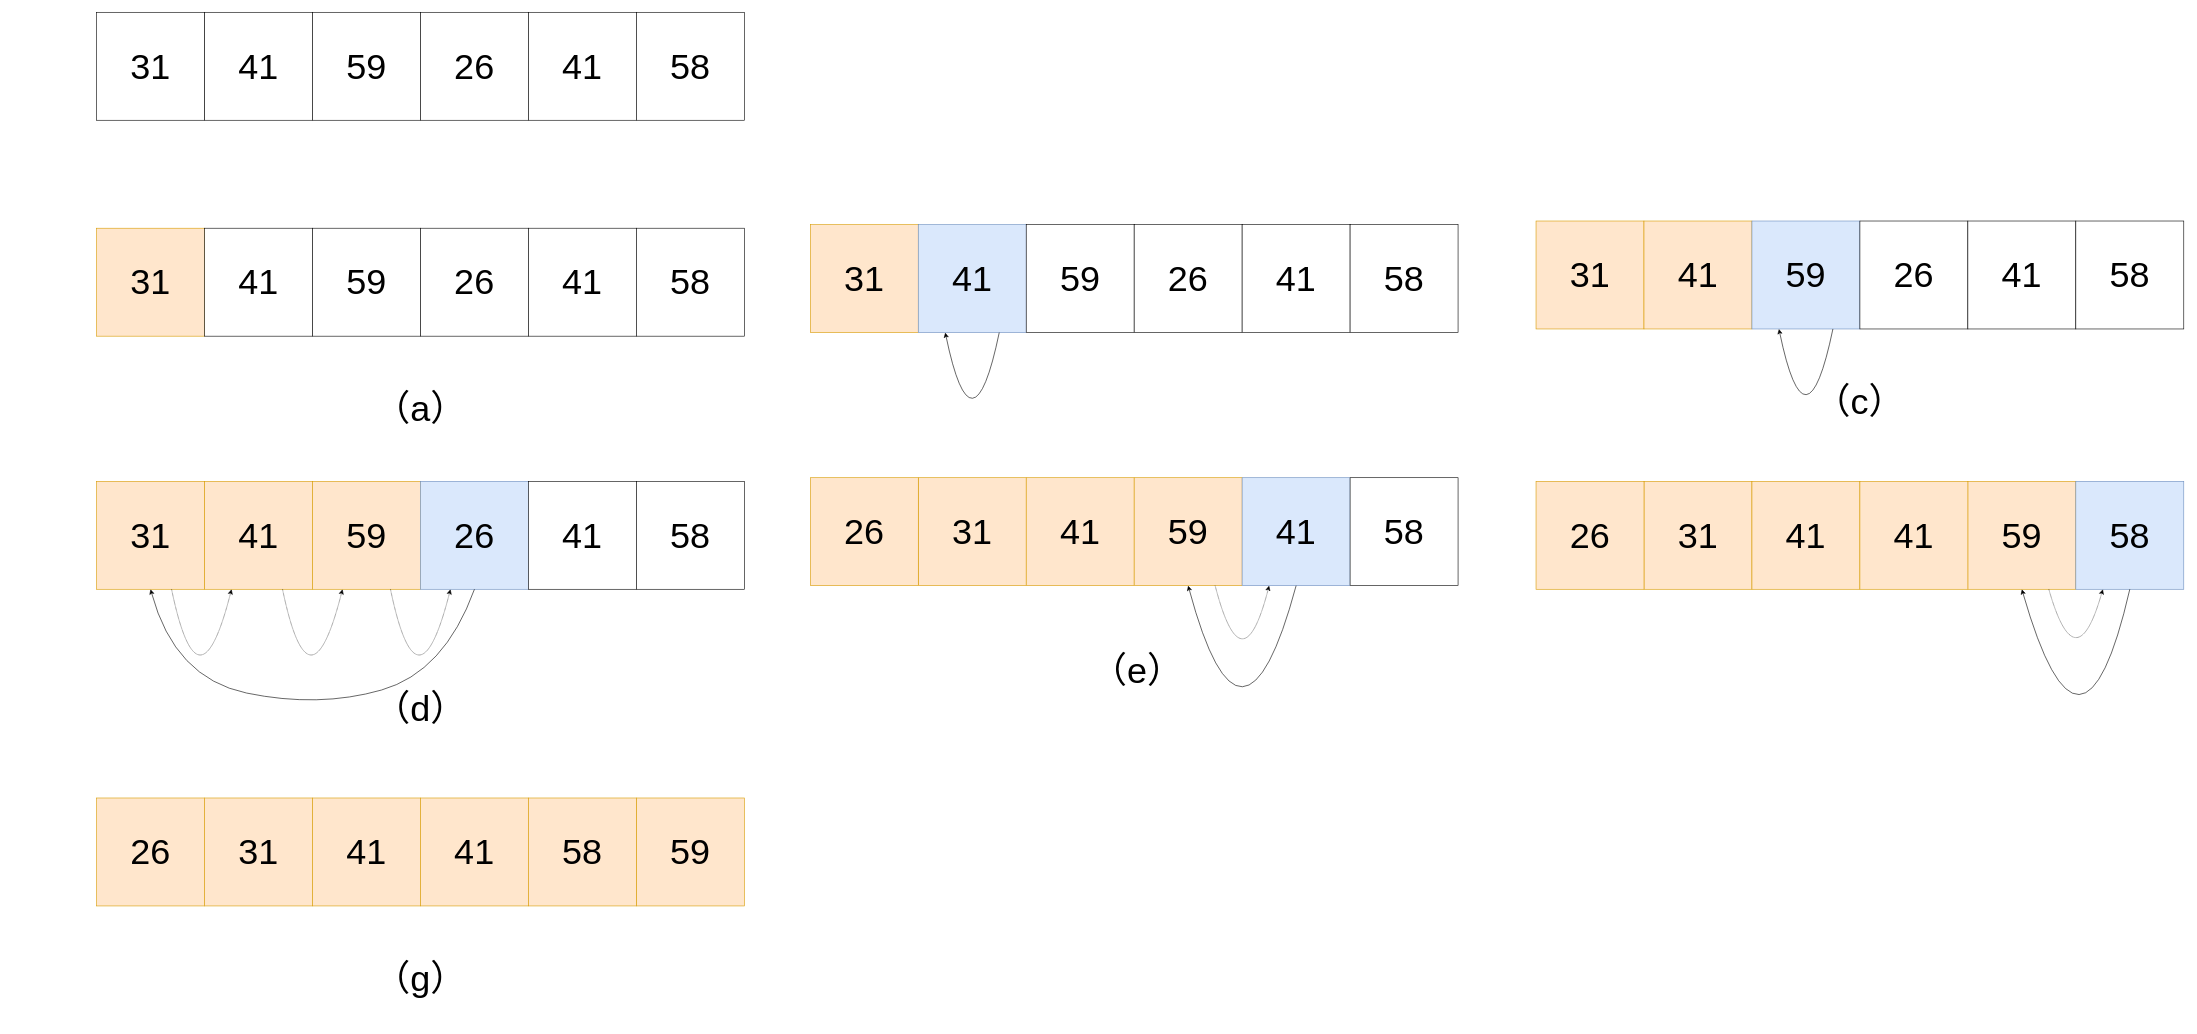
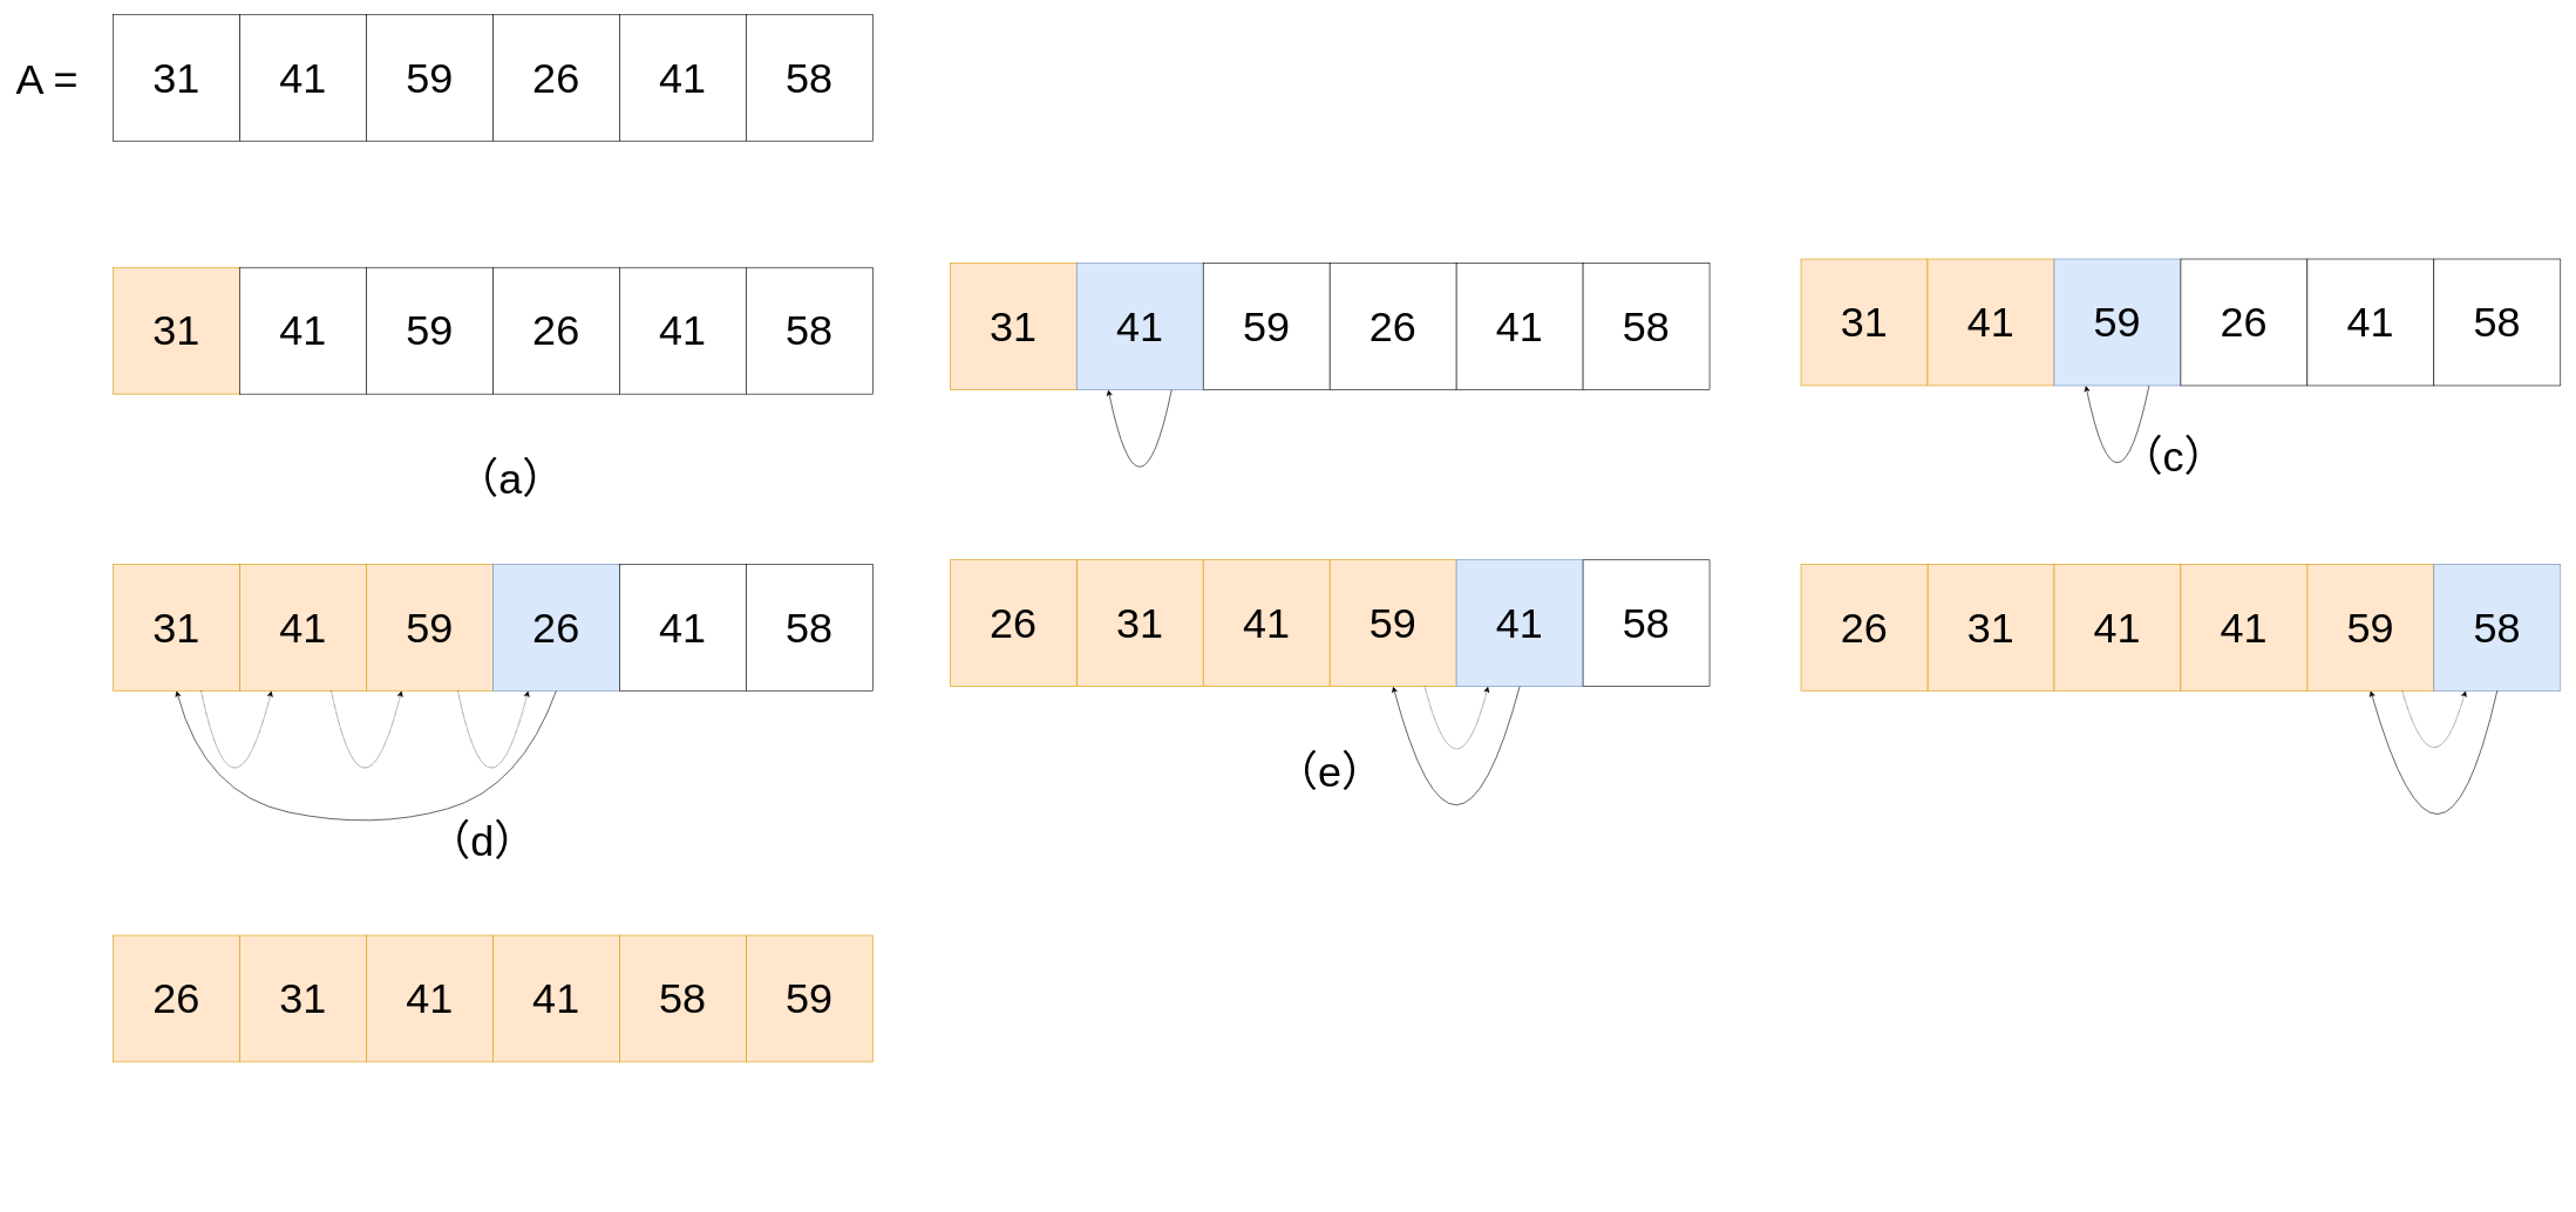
+ <mxCell id="8" value="A =" style="text;html=1;resizable=0;points=[];autosize=1;align=left;verticalAlign=top;spacingTop=-4;fontSize=60;" vertex="1" parent="1"><mxGeometry x="20" y="75" width="100" height="70" as="geometry" /></mxCell>
- <mxCell id="29" value="（c）" style="text;html=1;strokeColor=none;fillColor=none;align=center;verticalAlign=middle;whiteSpace=wrap;rounded=0;fontSize=60;" vertex="1" parent="1"><mxGeometry x="3030" y="598" width="140" height="142" as="geometry" /></mxCell>
+ <mxCell id="29" value="（c）" style="text;html=1;strokeColor=none;fillColor=none;align=center;verticalAlign=middle;whiteSpace=wrap;rounded=0;fontSize=60;" vertex="1" parent="1"><mxGeometry x="3020" y="578" width="140" height="142" as="geometry" /></mxCell>
- <mxCell id="15" value="（a）" style="text;html=1;strokeColor=none;fillColor=none;align=center;verticalAlign=middle;whiteSpace=wrap;rounded=0;fontSize=60;" vertex="1" parent="1"><mxGeometry x="630" y="610" width="140" height="142" as="geometry" /></mxCell>
+ <mxCell id="15" value="（a）" style="text;html=1;strokeColor=none;fillColor=none;align=center;verticalAlign=middle;whiteSpace=wrap;rounded=0;fontSize=60;" vertex="1" parent="1"><mxGeometry x="655" y="610" width="140" height="142" as="geometry" /></mxCell>
- <mxCell id="48" value="（e）" style="text;html=1;strokeColor=none;fillColor=none;align=center;verticalAlign=middle;whiteSpace=wrap;rounded=0;fontSize=60;" vertex="1" parent="1"><mxGeometry x="1825" y="1046" width="140" height="142" as="geometry" /></mxCell>
+ <mxCell id="48" value="（e）" style="text;html=1;strokeColor=none;fillColor=none;align=center;verticalAlign=middle;whiteSpace=wrap;rounded=0;fontSize=60;" vertex="1" parent="1"><mxGeometry x="1820" y="1026" width="140" height="142" as="geometry" /></mxCell>
- <mxCell id="37" value="（d）" style="text;html=1;strokeColor=none;fillColor=none;align=center;verticalAlign=middle;whiteSpace=wrap;rounded=0;fontSize=60;" vertex="1" parent="1"><mxGeometry x="630" y="1110" width="140" height="142" as="geometry" /></mxCell>
+ <mxCell id="37" value="（d）" style="text;html=1;strokeColor=none;fillColor=none;align=center;verticalAlign=middle;whiteSpace=wrap;rounded=0;fontSize=60;" vertex="1" parent="1"><mxGeometry x="615" y="1125" width="140" height="142" as="geometry" /></mxCell>
- <mxCell id="65" value="（g）" style="text;html=1;strokeColor=none;fillColor=none;align=center;verticalAlign=middle;whiteSpace=wrap;rounded=0;fontSize=60;" vertex="1" parent="1"><mxGeometry x="630" y="1560" width="140" height="142" as="geometry" /></mxCell>
